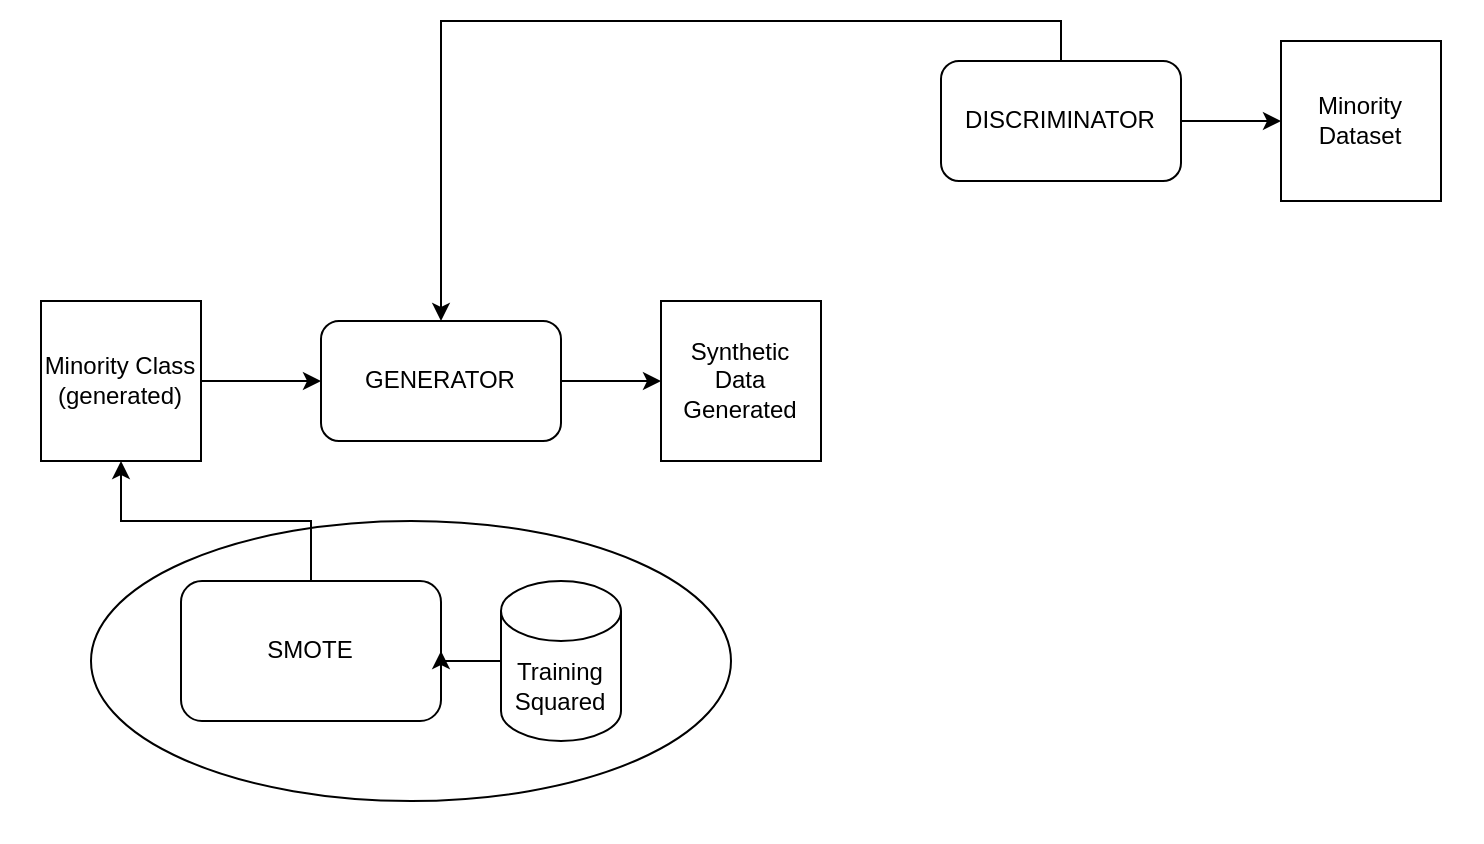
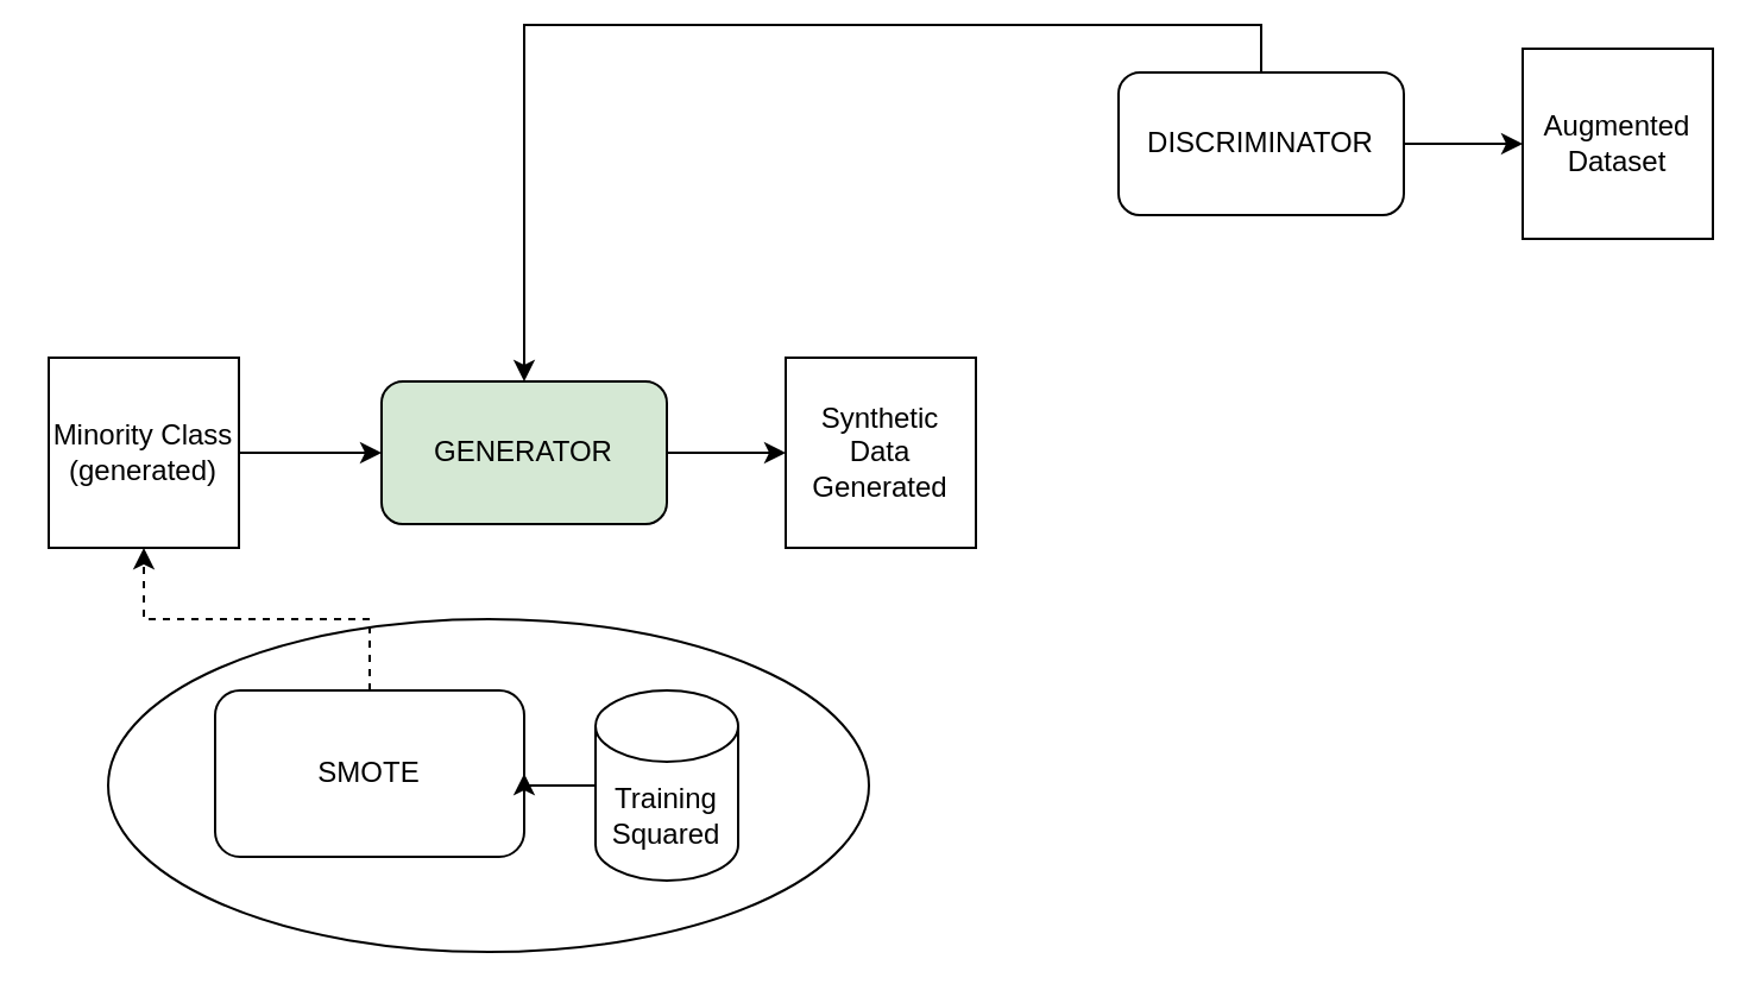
- <mxCell id="9" value="Minority Dataset" style="whiteSpace=wrap;html=1;aspect=fixed;" parent="1" vertex="1"><mxGeometry x="640" y="20" width="80" height="80" as="geometry" /></mxCell>
+ <mxCell id="9" value="Augmented Dataset" style="whiteSpace=wrap;html=1;aspect=fixed;" parent="1" vertex="1"><mxGeometry x="640" y="20" width="80" height="80" as="geometry" /></mxCell>
- <mxCell id="7" value="GENERATOR" style="rounded=1;whiteSpace=wrap;html=1;" parent="1" vertex="1"><mxGeometry x="160" y="160" width="120" height="60" as="geometry" /></mxCell>
+ <mxCell id="7" value="GENERATOR" style="rounded=1;whiteSpace=wrap;html=1;fillColor=#d5e8d4;" parent="1" vertex="1"><mxGeometry x="160" y="160" width="120" height="60" as="geometry" /></mxCell>
- <mxCell id="11" style="edgeStyle=orthogonalEdgeStyle;rounded=0;orthogonalLoop=1;jettySize=auto;html=1;exitX=0.5;exitY=0;exitDx=0;exitDy=0;entryX=0.5;entryY=1;entryDx=0;entryDy=0;" parent="1" source="12" target="3" edge="1"><mxGeometry relative="1" as="geometry" /></mxCell>
+ <mxCell id="11" style="edgeStyle=orthogonalEdgeStyle;rounded=0;orthogonalLoop=1;jettySize=auto;html=1;exitX=0.5;exitY=0;exitDx=0;exitDy=0;entryX=0.5;entryY=1;entryDx=0;entryDy=0;dashed=1;" parent="1" source="12" target="3" edge="1"><mxGeometry relative="1" as="geometry" /></mxCell>
